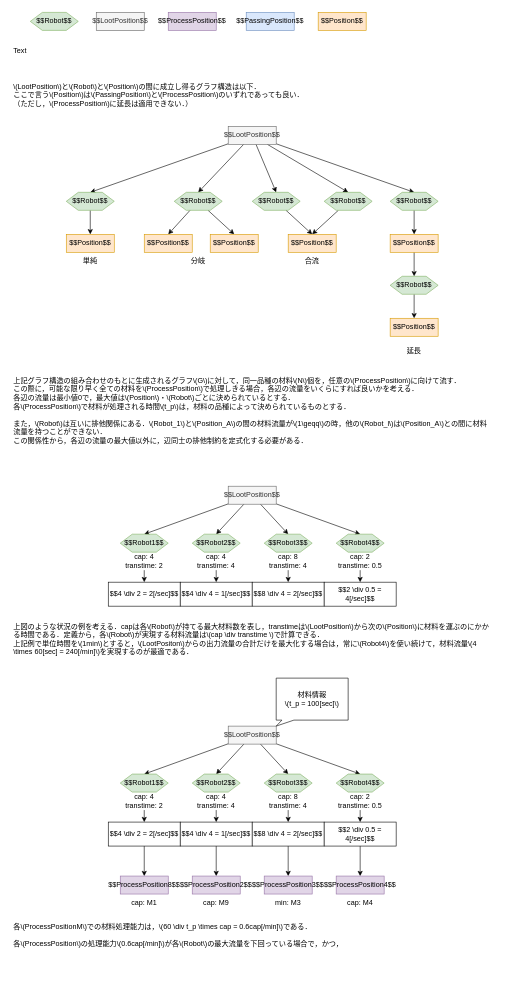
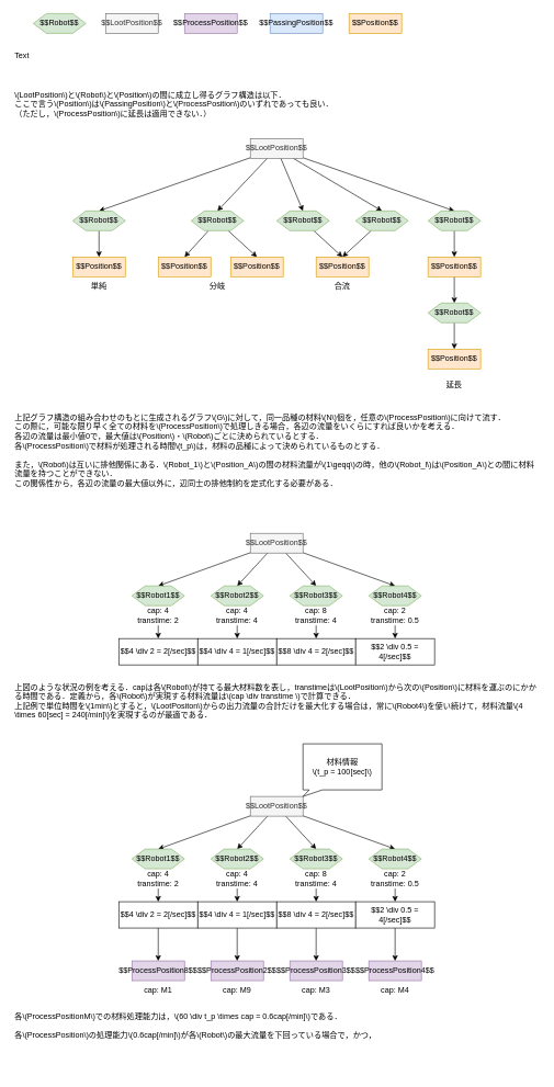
- <mxCell id="94" value="min: M3" style="text;html=1;strokeColor=none;fillColor=none;align=center;verticalAlign=middle;whiteSpace=wrap;rounded=0;" vertex="1" parent="1"><mxGeometry x="440" y="1490" width="80" height="30" as="geometry" /></mxCell>
+ <mxCell id="94" value="cap: M3" style="text;html=1;strokeColor=none;fillColor=none;align=center;verticalAlign=middle;whiteSpace=wrap;rounded=0;" vertex="1" parent="1"><mxGeometry x="440" y="1490" width="80" height="30" as="geometry" /></mxCell>
